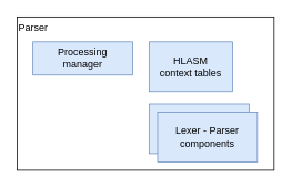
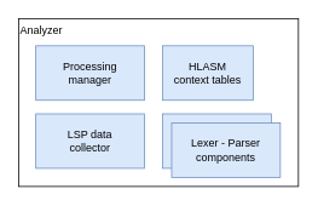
- <mxCell id="2" value="Parser" style="rounded=0;whiteSpace=wrap;html=1;flipV=0;flipH=1;direction=east;verticalAlign=top;align=left;" vertex="1" parent="1"><mxGeometry x="20" y="20" width="309" height="185" as="geometry" /></mxCell>
+ <mxCell id="2" value="Analyzer" style="rounded=0;whiteSpace=wrap;html=1;flipV=0;flipH=1;direction=east;verticalAlign=top;align=left;" vertex="1" parent="1"><mxGeometry x="20" y="20" width="309" height="185" as="geometry" /></mxCell>
- <mxCell id="3" value="Processing &lt;br&gt;manager" style="rounded=0;whiteSpace=wrap;html=1;flipV=0;flipH=1;direction=east;verticalAlign=middle;fillColor=#dae8fc;strokeColor=#6c8ebf;" vertex="1" parent="1"><mxGeometry x="39" y="50" width="120" height="40" as="geometry" /></mxCell>
+ <mxCell id="3" value="Processing &lt;br&gt;manager" style="rounded=0;whiteSpace=wrap;html=1;flipV=0;flipH=1;direction=east;verticalAlign=middle;fillColor=#dae8fc;strokeColor=#6c8ebf;" vertex="1" parent="1"><mxGeometry x="39" y="50" width="120" height="60" as="geometry" /></mxCell>
+ <mxCell id="5" value="LSP data &lt;br&gt;collector" style="rounded=0;whiteSpace=wrap;html=1;flipV=0;flipH=1;direction=east;verticalAlign=middle;fillColor=#dae8fc;strokeColor=#6c8ebf;" vertex="1" parent="1"><mxGeometry x="39" y="125" width="120" height="60" as="geometry" /></mxCell>
